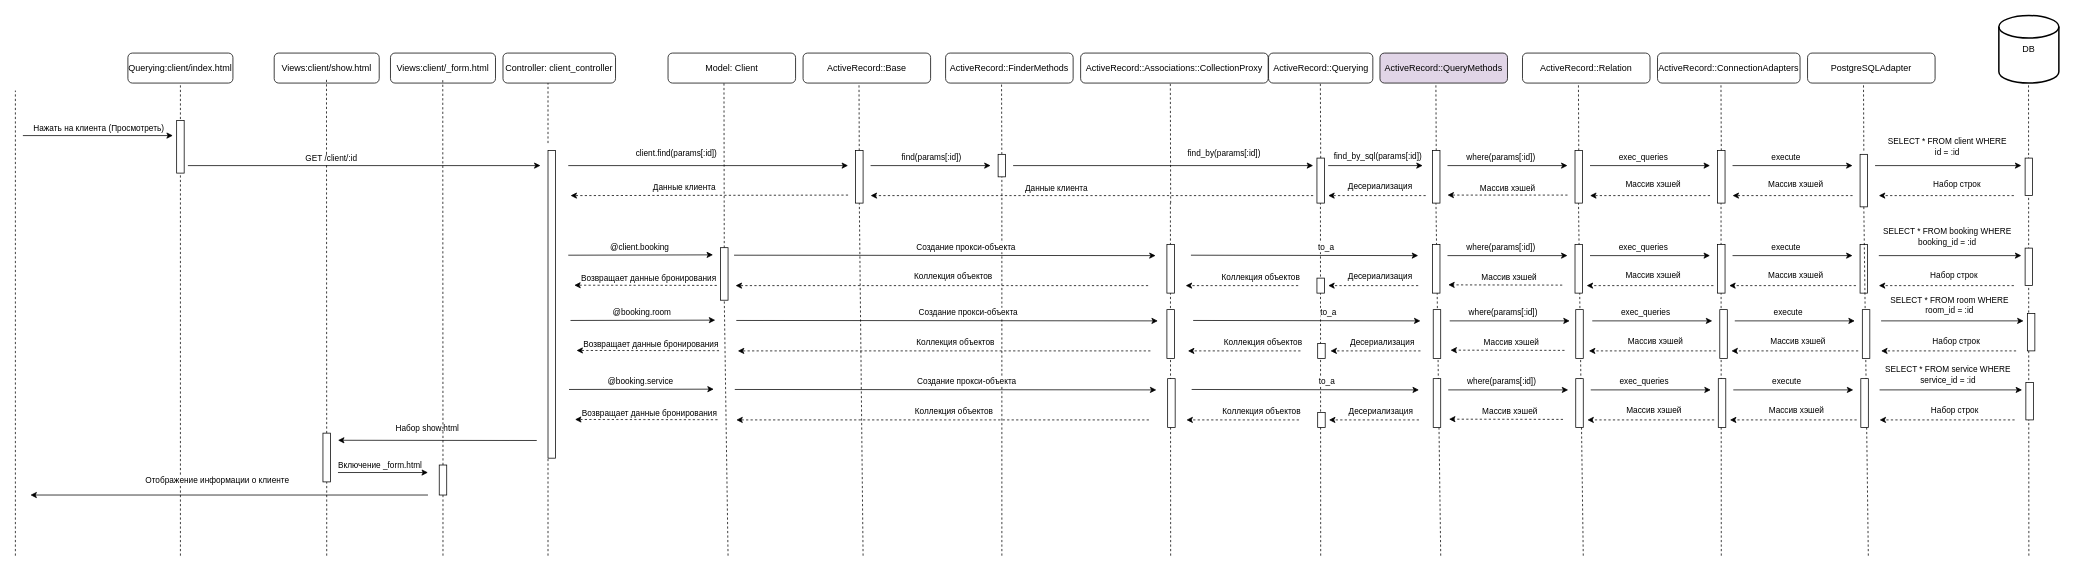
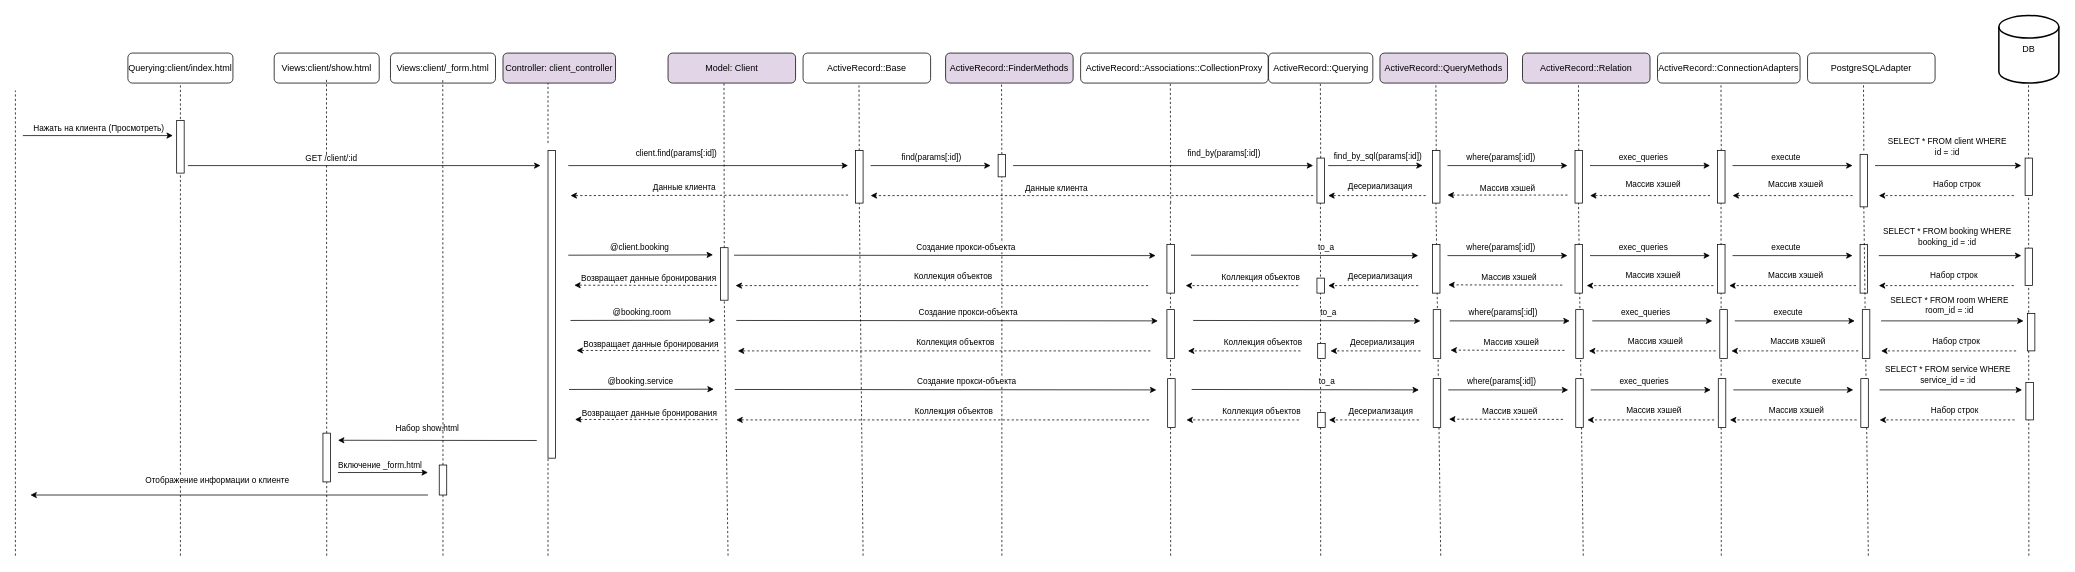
- <mxCell id="4" value="Controller: client_controller" style="rounded=1;whiteSpace=wrap;html=1;" parent="1" vertex="1"><mxGeometry x="670" y="70" width="150" height="40" as="geometry" /></mxCell>
+ <mxCell id="4" value="Controller: client_controller" style="rounded=1;whiteSpace=wrap;html=1;fillColor=#e1d5e7;" parent="1" vertex="1"><mxGeometry x="670" y="70" width="150" height="40" as="geometry" /></mxCell>
- <mxCell id="95" value="Model: Client" style="rounded=1;whiteSpace=wrap;html=1;" parent="1" vertex="1"><mxGeometry x="890" y="70" width="170" height="40" as="geometry" /></mxCell>
+ <mxCell id="95" value="Model: Client" style="rounded=1;whiteSpace=wrap;html=1;fillColor=#e1d5e7;" parent="1" vertex="1"><mxGeometry x="890" y="70" width="170" height="40" as="geometry" /></mxCell>
- <mxCell id="50" value="ActiveRecord::FinderMethods" style="rounded=1;whiteSpace=wrap;html=1;" parent="1" vertex="1"><mxGeometry x="1260" y="70" width="170" height="40" as="geometry" /></mxCell>
+ <mxCell id="50" value="ActiveRecord::FinderMethods" style="rounded=1;whiteSpace=wrap;html=1;fillColor=#e1d5e7;" parent="1" vertex="1"><mxGeometry x="1260" y="70" width="170" height="40" as="geometry" /></mxCell>
- <mxCell id="59" value="ActiveRecord::Relation" style="rounded=1;whiteSpace=wrap;html=1;" parent="1" vertex="1"><mxGeometry x="2029" y="70" width="170" height="40" as="geometry" /></mxCell>
+ <mxCell id="59" value="ActiveRecord::Relation" style="rounded=1;whiteSpace=wrap;html=1;fillColor=#e1d5e7;" parent="1" vertex="1"><mxGeometry x="2029" y="70" width="170" height="40" as="geometry" /></mxCell>
